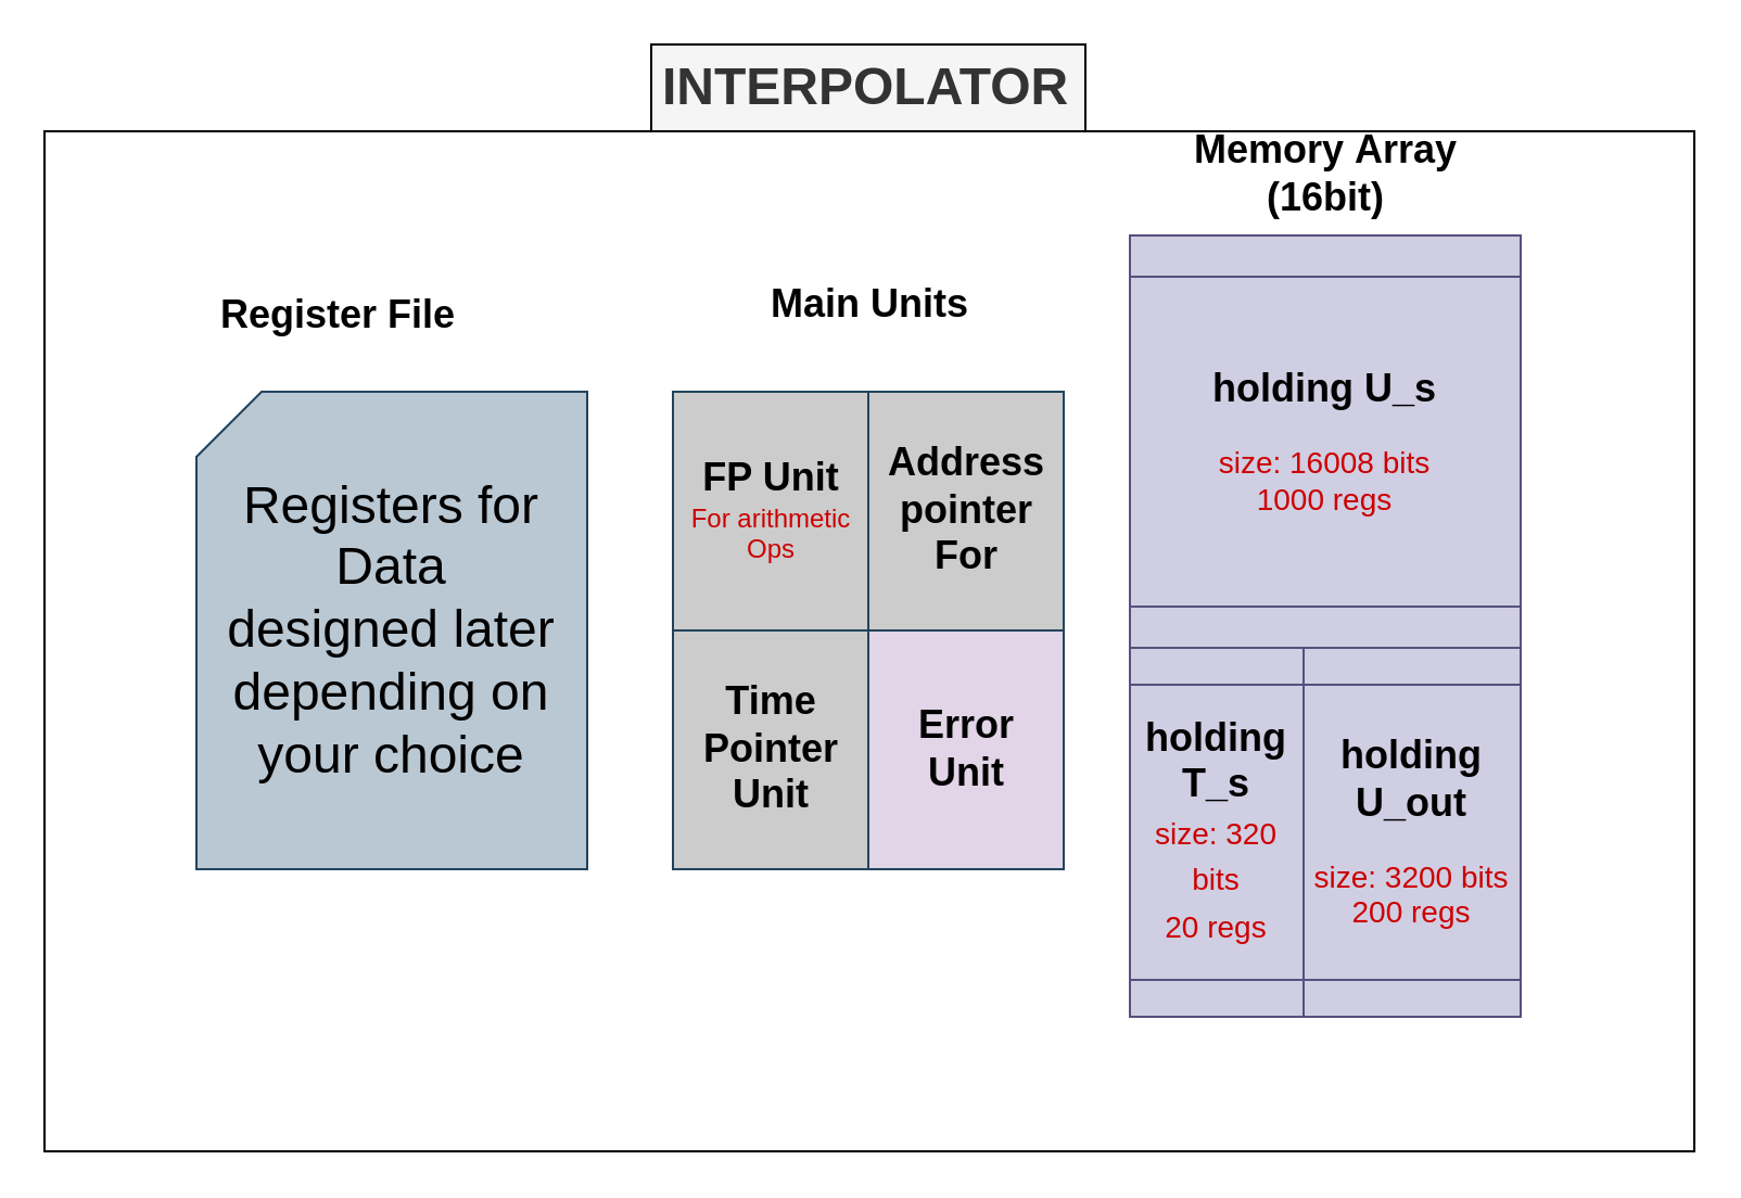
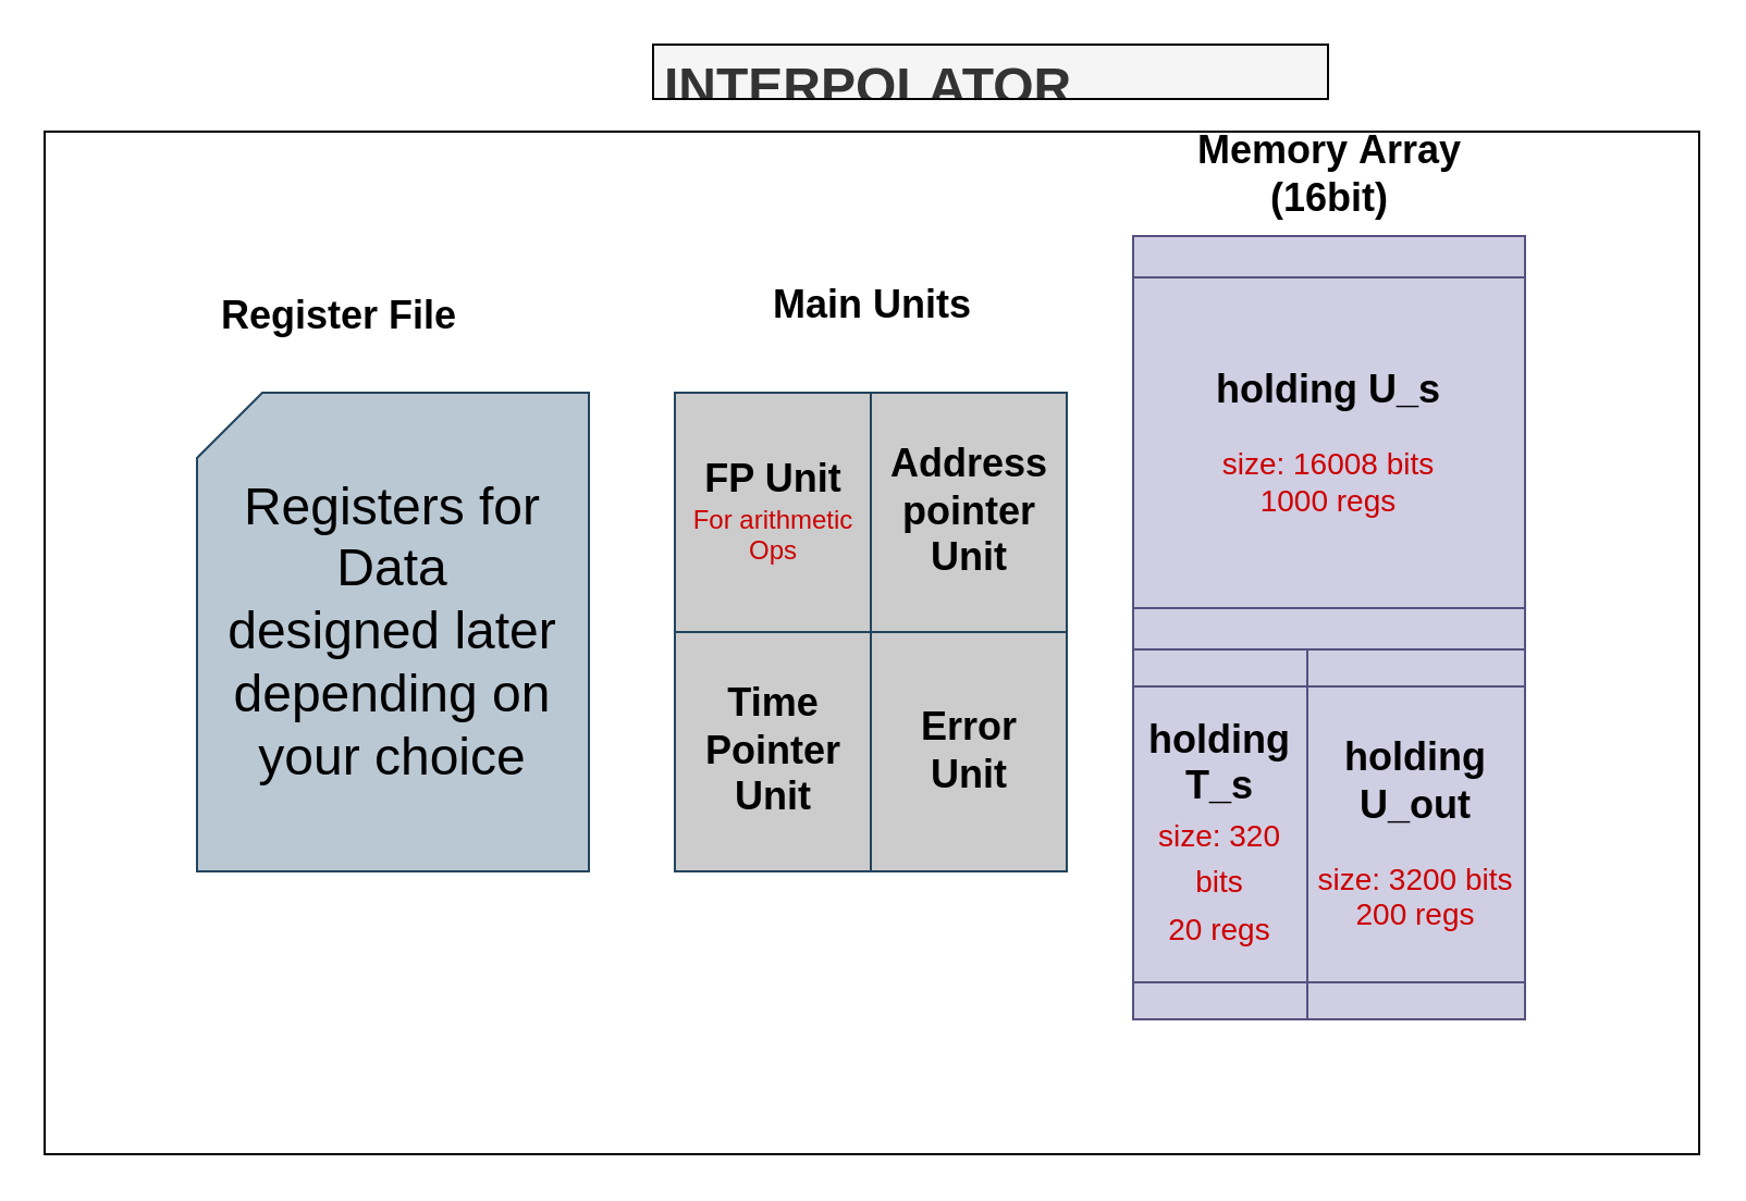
- <mxCell id="3" value="&lt;h1&gt;INTERPOLATOR&lt;/h1&gt;" style="text;html=1;spacing=5;spacingTop=-20;whiteSpace=wrap;overflow=hidden;rounded=0;fontStyle=1;fillColor=#f5f5f5;strokeColor=#000000;fontColor=#333333;" parent="1" vertex="1"><mxGeometry x="299.5" y="20" width="200" height="40" as="geometry" /></mxCell>
+ <mxCell id="3" value="&lt;h1&gt;INTERPOLATOR&lt;/h1&gt;" style="text;html=1;spacing=5;spacingTop=-20;whiteSpace=wrap;overflow=hidden;rounded=0;fontStyle=1;fillColor=#f5f5f5;strokeColor=#000000;fontColor=#333333;" parent="1" vertex="1"><mxGeometry x="299.5" y="20" width="310" height="25" as="geometry" /></mxCell>
- <mxCell id="13" value="&lt;span style=&quot;font-size: 18px ; font-weight: 700&quot;&gt;Address&lt;/span&gt;&lt;br style=&quot;font-size: 18px ; font-weight: 700&quot;&gt;&lt;span style=&quot;font-size: 18px ; font-weight: 700&quot;&gt;pointer&lt;/span&gt;&lt;br style=&quot;font-size: 18px ; font-weight: 700&quot;&gt;&lt;span style=&quot;font-size: 18px ; font-weight: 700&quot;&gt;For&lt;/span&gt;" style="rounded=0;whiteSpace=wrap;html=1;shadow=0;fillColor=#CCCCCC;strokeColor=#23445d;" vertex="1" parent="1"><mxGeometry x="399.5" y="180" width="90" height="110" as="geometry" /></mxCell>
+ <mxCell id="13" value="&lt;span style=&quot;font-size: 18px ; font-weight: 700&quot;&gt;Address&lt;/span&gt;&lt;br style=&quot;font-size: 18px ; font-weight: 700&quot;&gt;&lt;span style=&quot;font-size: 18px ; font-weight: 700&quot;&gt;pointer&lt;/span&gt;&lt;br style=&quot;font-size: 18px ; font-weight: 700&quot;&gt;&lt;span style=&quot;font-size: 18px ; font-weight: 700&quot;&gt;Unit&lt;/span&gt;" style="rounded=0;whiteSpace=wrap;html=1;shadow=0;fillColor=#CCCCCC;strokeColor=#23445d;" vertex="1" parent="1"><mxGeometry x="399.5" y="180" width="90" height="110" as="geometry" /></mxCell>
- <mxCell id="14" value="&lt;span style=&quot;font-size: 18px ; font-weight: 700&quot;&gt;Error&lt;/span&gt;&lt;br style=&quot;font-size: 18px ; font-weight: 700&quot;&gt;&lt;span style=&quot;font-size: 18px ; font-weight: 700&quot;&gt;Unit&lt;/span&gt;" style="rounded=0;whiteSpace=wrap;html=1;shadow=0;fillColor=#e1d5e7;strokeColor=#23445d;" vertex="1" parent="1"><mxGeometry x="399.5" y="290" width="90" height="110" as="geometry" /></mxCell>
+ <mxCell id="14" value="&lt;span style=&quot;font-size: 18px ; font-weight: 700&quot;&gt;Error&lt;/span&gt;&lt;br style=&quot;font-size: 18px ; font-weight: 700&quot;&gt;&lt;span style=&quot;font-size: 18px ; font-weight: 700&quot;&gt;Unit&lt;/span&gt;" style="rounded=0;whiteSpace=wrap;html=1;shadow=0;fillColor=#CCCCCC;strokeColor=#23445d;" vertex="1" parent="1"><mxGeometry x="399.5" y="290" width="90" height="110" as="geometry" /></mxCell>
